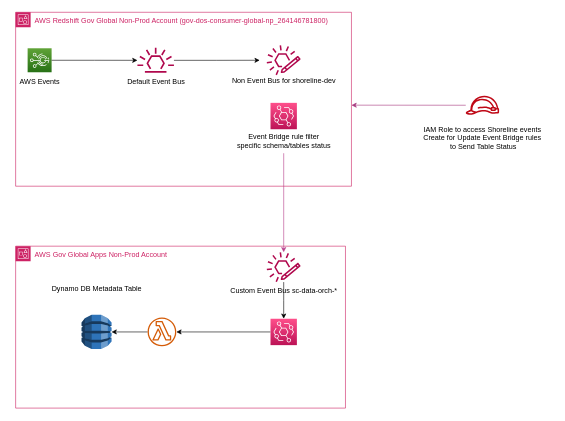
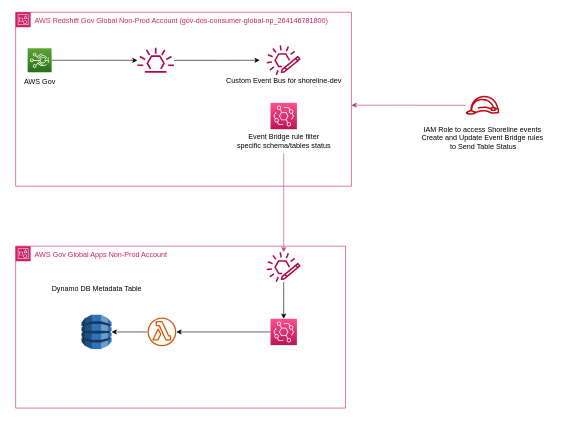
- <mxCell id="9" value="Non Event Bus for shoreline-dev" style="text;html=1;align=center;verticalAlign=middle;resizable=0;points=[];autosize=1;strokeColor=none;fillColor=none;" vertex="1" parent="2"><mxGeometry x="337" y="100" width="220" height="30" as="geometry" /></mxCell>
+ <mxCell id="9" value="Custom Event Bus for shoreline-dev" style="text;html=1;align=center;verticalAlign=middle;resizable=0;points=[];autosize=1;strokeColor=none;fillColor=none;" vertex="1" parent="2"><mxGeometry x="337" y="100" width="220" height="30" as="geometry" /></mxCell>
- <mxCell id="5" value="AWS Events" style="text;html=1;align=center;verticalAlign=middle;resizable=0;points=[];autosize=1;strokeColor=none;fillColor=none;" vertex="1" parent="2"><mxGeometry x="-5" y="100.75" width="90" height="30" as="geometry" /></mxCell>
+ <mxCell id="5" value="AWS Gov" style="text;html=1;align=center;verticalAlign=middle;resizable=0;points=[];autosize=1;strokeColor=none;fillColor=none;" vertex="1" parent="2"><mxGeometry x="-5" y="100.75" width="90" height="30" as="geometry" /></mxCell>
- <mxCell id="12" value="Default Event Bus" style="text;html=1;align=center;verticalAlign=middle;resizable=0;points=[];autosize=1;strokeColor=none;fillColor=none;" vertex="1" parent="2"><mxGeometry x="174.0" y="100.75" width="120" height="30" as="geometry" /></mxCell>
- <mxCell id="14" value="IAM Role to access Shoreline events&lt;br&gt;Create for Update Event Bridge rules&lt;br style=&quot;border-color: var(--border-color);&quot;&gt;&amp;nbsp;to Send Table Status" style="text;html=1;align=center;verticalAlign=middle;resizable=0;points=[];autosize=1;strokeColor=none;fillColor=none;" vertex="1" parent="1"><mxGeometry x="688.36" y="200" width="230" height="60" as="geometry" /></mxCell>
+ <mxCell id="14" value="IAM Role to access Shoreline events&lt;br&gt;Create and Update Event Bridge rules&lt;br style=&quot;border-color: var(--border-color);&quot;&gt;&amp;nbsp;to Send Table Status" style="text;html=1;align=center;verticalAlign=middle;resizable=0;points=[];autosize=1;strokeColor=none;fillColor=none;" vertex="1" parent="1"><mxGeometry x="688.36" y="200" width="230" height="60" as="geometry" /></mxCell>
- <mxCell id="21" value="Custom Event Bus sc-data-orch-*" style="text;html=1;align=center;verticalAlign=middle;resizable=0;points=[];autosize=1;strokeColor=none;fillColor=none;" vertex="1" parent="16"><mxGeometry x="347" y="60" width="200" height="30" as="geometry" /></mxCell>
